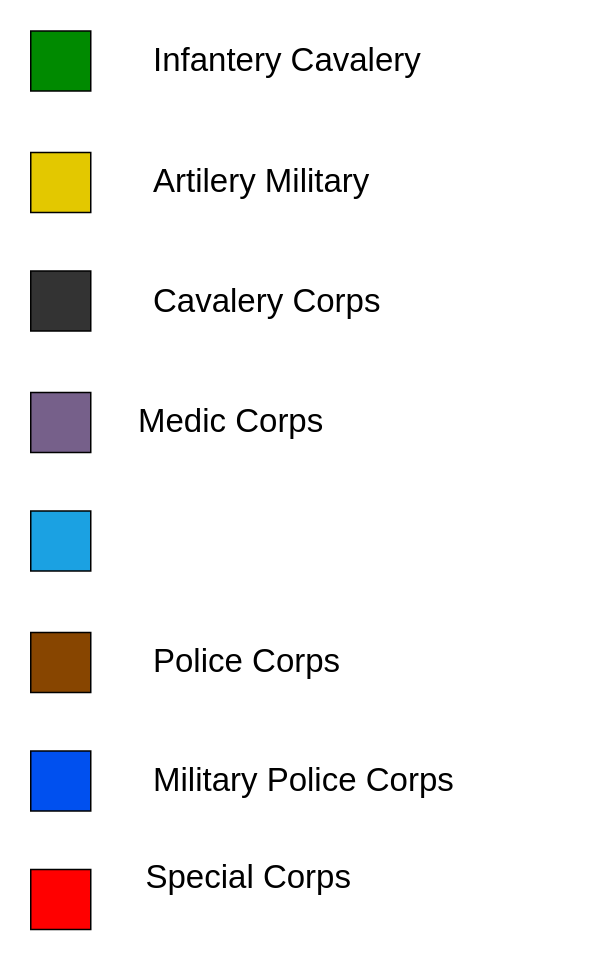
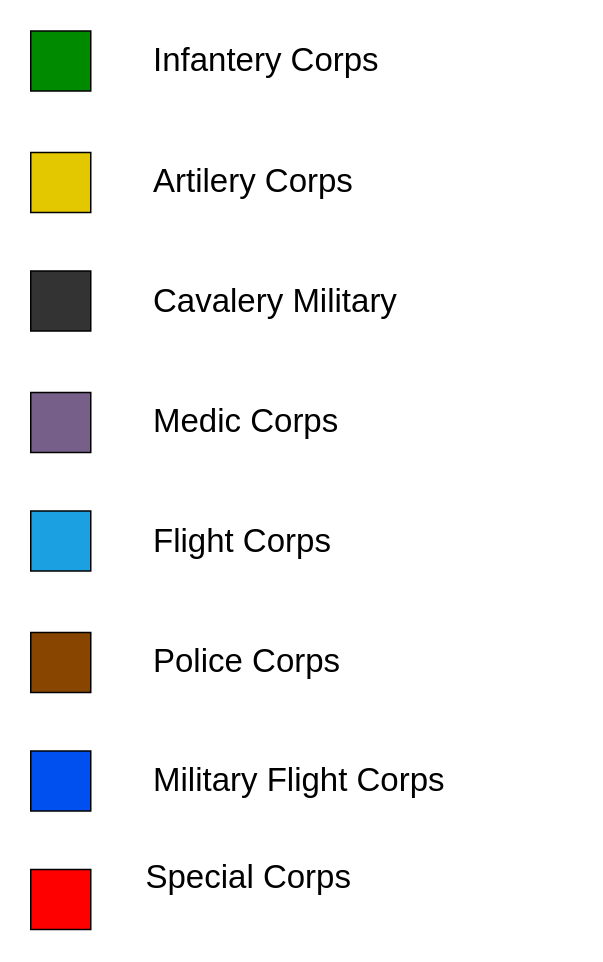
- <mxCell id="10" value="&lt;font style=&quot;font-size: 22px&quot;&gt;Infantery Cavalery&lt;/font&gt;" style="text;html=1;strokeColor=none;fillColor=none;align=left;verticalAlign=middle;whiteSpace=wrap;rounded=0;" vertex="1" parent="1"><mxGeometry x="100" y="20" width="280" height="40" as="geometry" /></mxCell>
+ <mxCell id="10" value="&lt;font style=&quot;font-size: 22px&quot;&gt;Infantery Corps&lt;/font&gt;" style="text;html=1;strokeColor=none;fillColor=none;align=left;verticalAlign=middle;whiteSpace=wrap;rounded=0;" vertex="1" parent="1"><mxGeometry x="100" y="20" width="280" height="40" as="geometry" /></mxCell>
- <mxCell id="11" value="&lt;font style=&quot;font-size: 22px&quot;&gt;Artilery Military&lt;/font&gt;" style="text;html=1;strokeColor=none;fillColor=none;align=left;verticalAlign=middle;whiteSpace=wrap;rounded=0;" vertex="1" parent="1"><mxGeometry x="100" y="101" width="280" height="40" as="geometry" /></mxCell>
+ <mxCell id="11" value="&lt;font style=&quot;font-size: 22px&quot;&gt;Artilery Corps&lt;/font&gt;" style="text;html=1;strokeColor=none;fillColor=none;align=left;verticalAlign=middle;whiteSpace=wrap;rounded=0;" vertex="1" parent="1"><mxGeometry x="100" y="101" width="280" height="40" as="geometry" /></mxCell>
- <mxCell id="12" value="&lt;font style=&quot;font-size: 22px&quot;&gt;Cavalery Corps&lt;/font&gt;" style="text;html=1;strokeColor=none;fillColor=none;align=left;verticalAlign=middle;whiteSpace=wrap;rounded=0;" vertex="1" parent="1"><mxGeometry x="100" y="181" width="280" height="40" as="geometry" /></mxCell>
+ <mxCell id="12" value="&lt;font style=&quot;font-size: 22px&quot;&gt;Cavalery Military&lt;/font&gt;" style="text;html=1;strokeColor=none;fillColor=none;align=left;verticalAlign=middle;whiteSpace=wrap;rounded=0;" vertex="1" parent="1"><mxGeometry x="100" y="181" width="280" height="40" as="geometry" /></mxCell>
- <mxCell id="13" value="&lt;font style=&quot;font-size: 22px&quot;&gt;Medic Corps&lt;/font&gt;" style="text;html=1;strokeColor=none;fillColor=none;align=left;verticalAlign=middle;whiteSpace=wrap;rounded=0;" vertex="1" parent="1"><mxGeometry x="90" y="261" width="280" height="40" as="geometry" /></mxCell>
+ <mxCell id="13" value="&lt;font style=&quot;font-size: 22px&quot;&gt;Medic Corps&lt;/font&gt;" style="text;html=1;strokeColor=none;fillColor=none;align=left;verticalAlign=middle;whiteSpace=wrap;rounded=0;" vertex="1" parent="1"><mxGeometry x="100" y="261" width="280" height="40" as="geometry" /></mxCell>
+ <mxCell id="14" value="&lt;font style=&quot;font-size: 22px&quot;&gt;Flight Corps&lt;/font&gt;" style="text;html=1;strokeColor=none;fillColor=none;align=left;verticalAlign=middle;whiteSpace=wrap;rounded=0;" vertex="1" parent="1"><mxGeometry x="100" y="341" width="280" height="40" as="geometry" /></mxCell>
- <mxCell id="16" value="&lt;font style=&quot;font-size: 22px&quot;&gt;Military Police Corps&lt;/font&gt;" style="text;html=1;strokeColor=none;fillColor=none;align=left;verticalAlign=middle;whiteSpace=wrap;rounded=0;" vertex="1" parent="1"><mxGeometry x="100" y="500" width="280" height="40" as="geometry" /></mxCell>
+ <mxCell id="16" value="&lt;font style=&quot;font-size: 22px&quot;&gt;Military Flight Corps&lt;/font&gt;" style="text;html=1;strokeColor=none;fillColor=none;align=left;verticalAlign=middle;whiteSpace=wrap;rounded=0;" vertex="1" parent="1"><mxGeometry x="100" y="500" width="280" height="40" as="geometry" /></mxCell>
